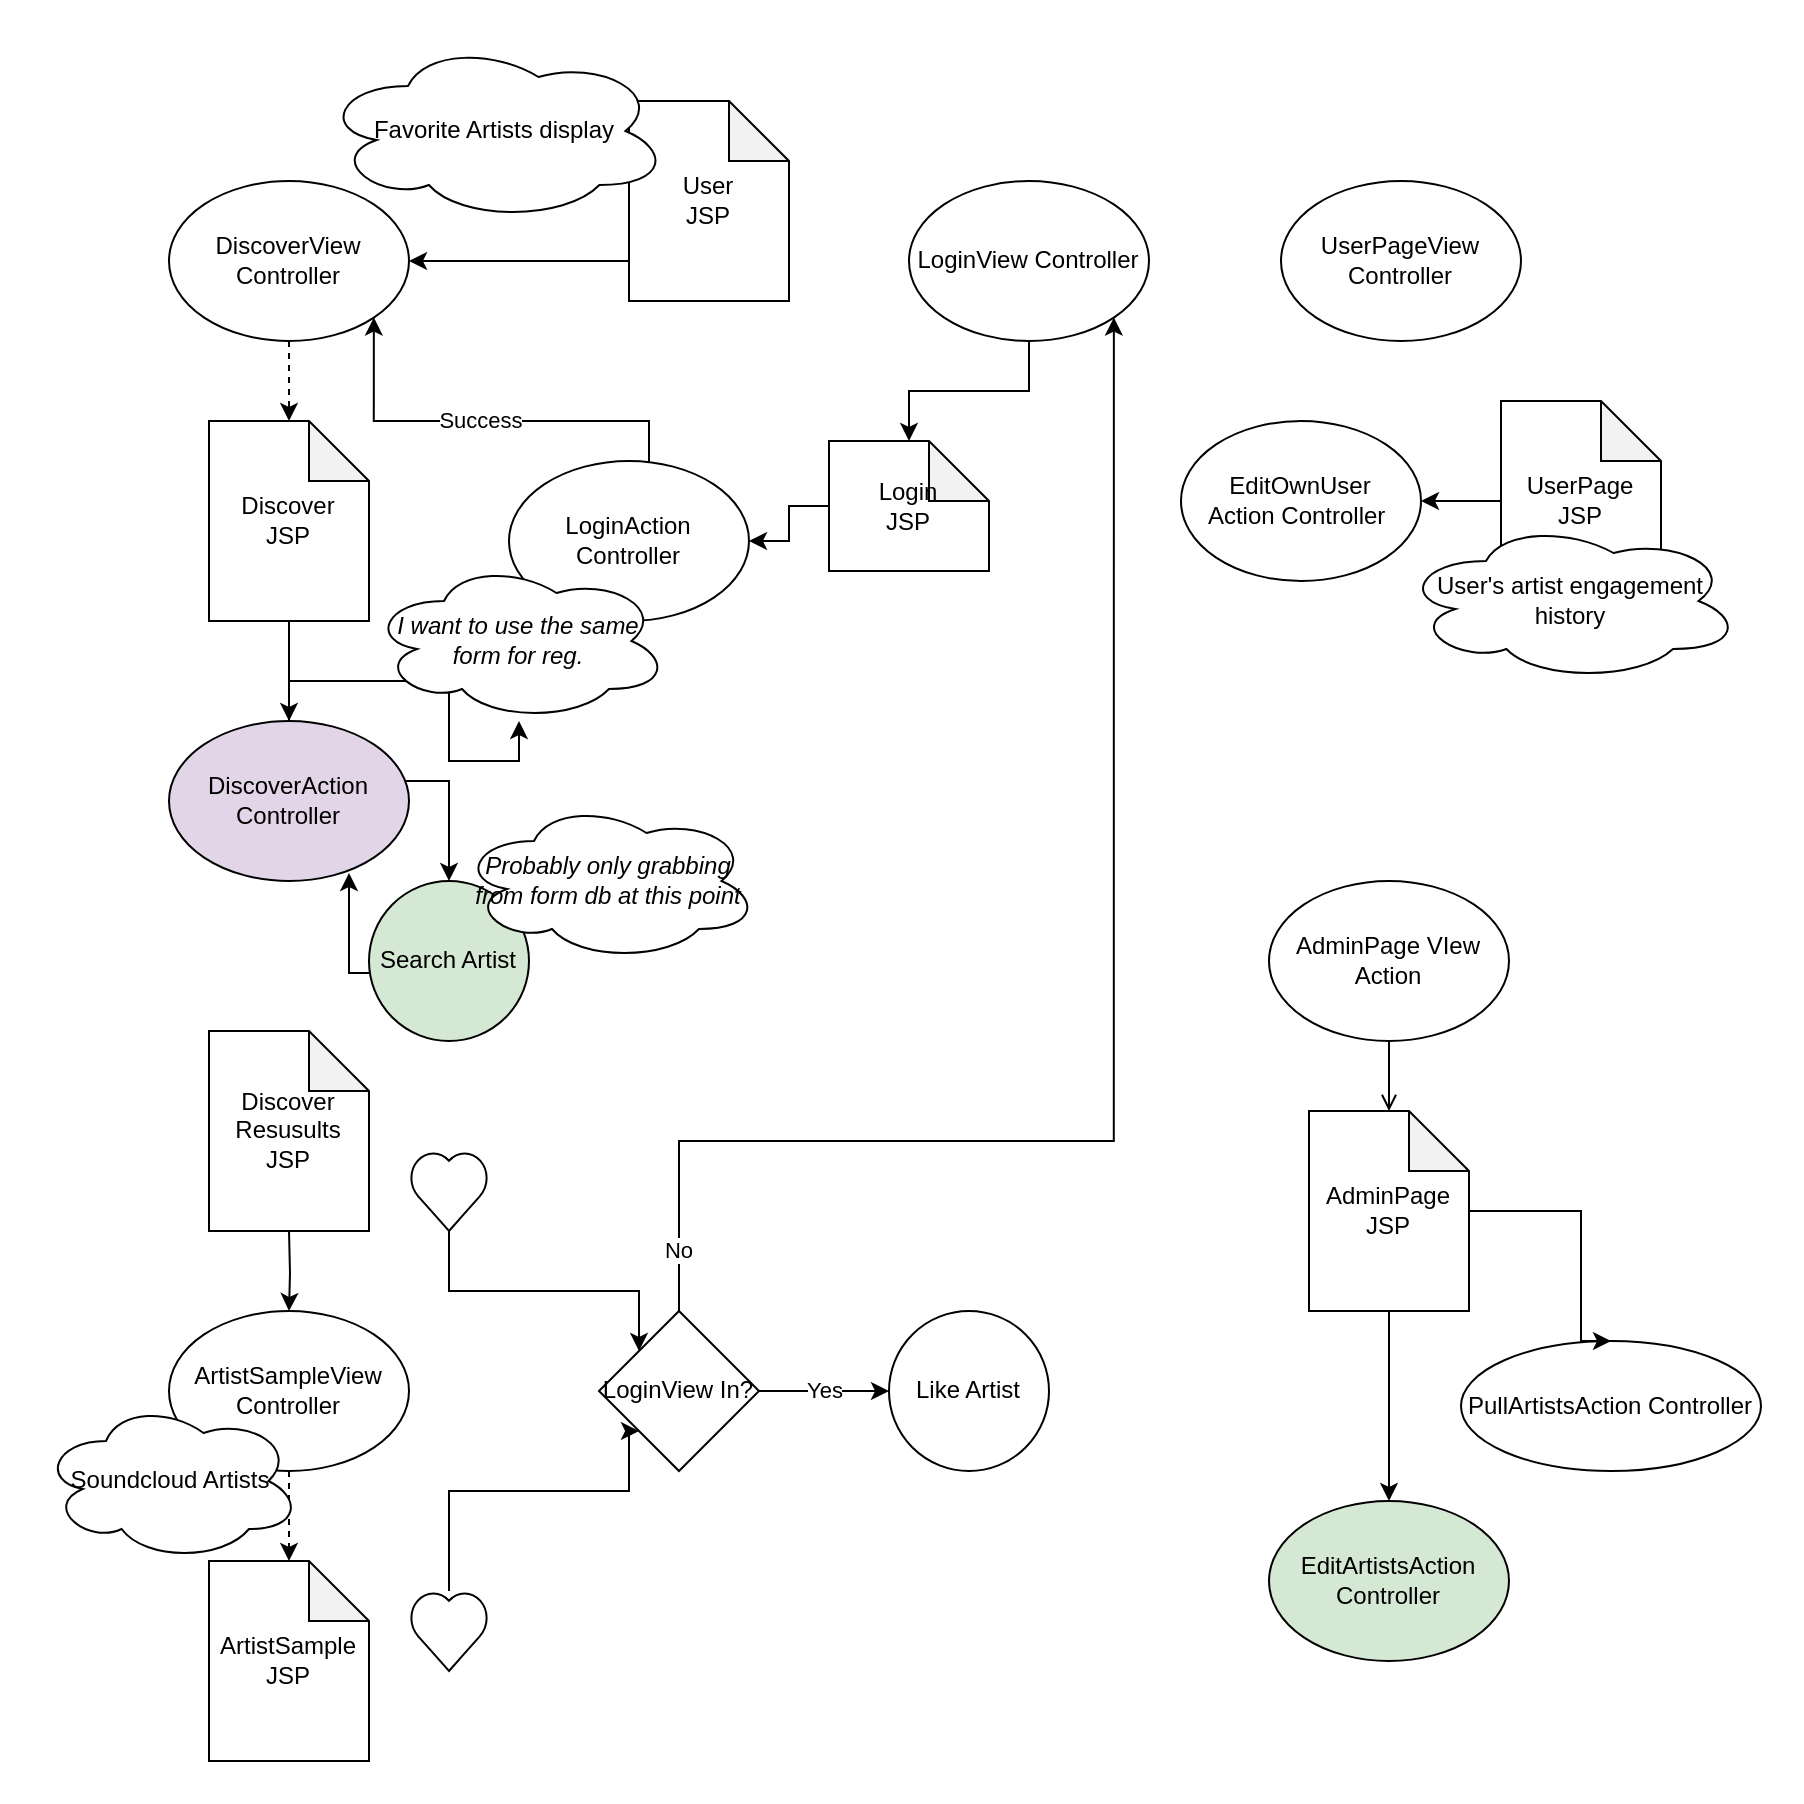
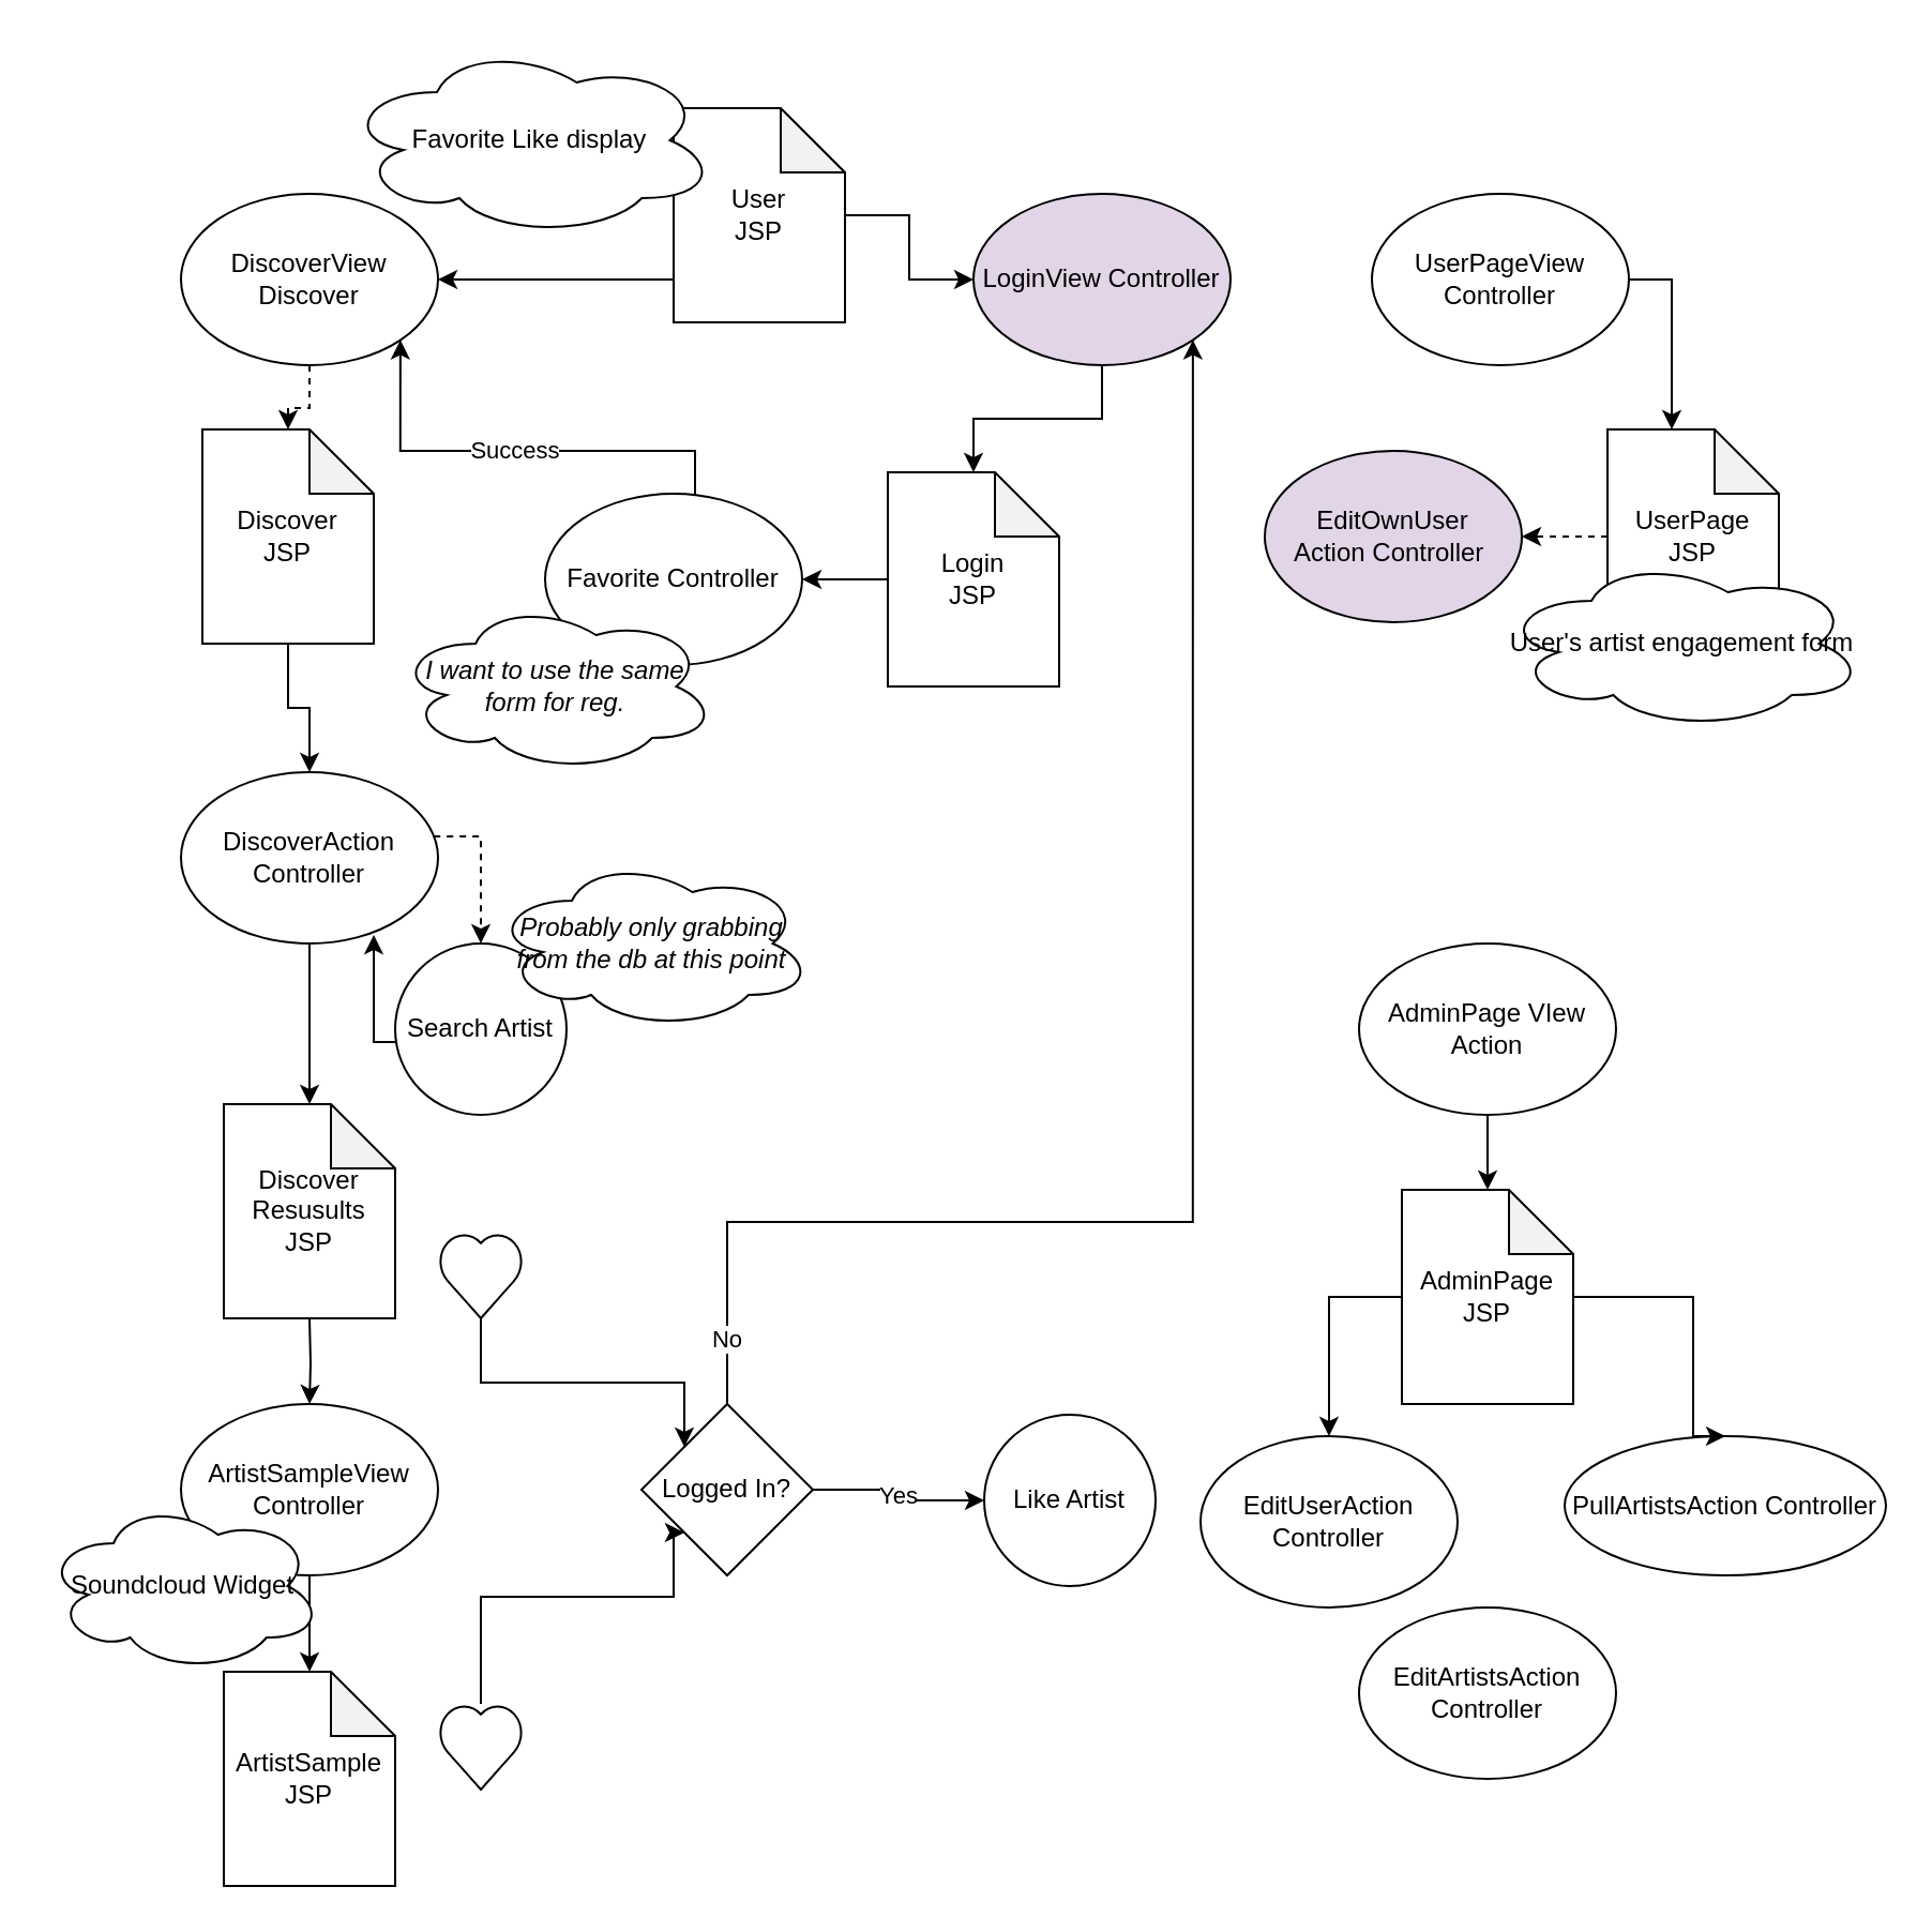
- <mxCell id="40" value="Favorite Artists display" style="ellipse;shape=cloud;whiteSpace=wrap;html=1;" vertex="1" parent="1"><mxGeometry x="160" y="20" width="174" height="90" as="geometry" /></mxCell>
+ <mxCell id="40" value="Favorite Like display" style="ellipse;shape=cloud;whiteSpace=wrap;html=1;" vertex="1" parent="1"><mxGeometry x="160" y="20" width="174" height="90" as="geometry" /></mxCell>
+ <mxCell id="3" style="edgeStyle=orthogonalEdgeStyle;rounded=0;orthogonalLoop=1;jettySize=auto;html=1;" parent="1" source="4" target="8" edge="1"><mxGeometry relative="1" as="geometry" /></mxCell>
- <mxCell id="6" value="DiscoverView Controller" style="ellipse;whiteSpace=wrap;html=1;" parent="1" vertex="1"><mxGeometry x="84" y="90" width="120" height="80" as="geometry" /></mxCell>
+ <mxCell id="6" value="DiscoverView Discover" style="ellipse;whiteSpace=wrap;html=1;" parent="1" vertex="1"><mxGeometry x="84" y="90" width="120" height="80" as="geometry" /></mxCell>
- <mxCell id="8" value="LoginView Controller" style="ellipse;whiteSpace=wrap;html=1;" parent="1" vertex="1"><mxGeometry x="454" y="90" width="120" height="80" as="geometry" /></mxCell>
+ <mxCell id="8" value="LoginView Controller" style="ellipse;whiteSpace=wrap;html=1;fillColor=#e1d5e7;" parent="1" vertex="1"><mxGeometry x="454" y="90" width="120" height="80" as="geometry" /></mxCell>
+ <mxCell id="33" style="edgeStyle=orthogonalEdgeStyle;rounded=0;orthogonalLoop=1;jettySize=auto;html=1;" edge="1" parent="1" source="34" target="36"><mxGeometry relative="1" as="geometry"><Array as="points"><mxPoint x="780" y="130" /></Array></mxGeometry></mxCell>
- <mxCell id="51" value="EditOwnUser&lt;br&gt;Action Controller&amp;nbsp;" style="ellipse;whiteSpace=wrap;html=1;" vertex="1" parent="1"><mxGeometry x="590" y="210" width="120" height="80" as="geometry" /></mxCell>
+ <mxCell id="51" value="EditOwnUser&lt;br&gt;Action Controller&amp;nbsp;" style="ellipse;whiteSpace=wrap;html=1;fillColor=#e1d5e7;" vertex="1" parent="1"><mxGeometry x="590" y="210" width="120" height="80" as="geometry" /></mxCell>
- <mxCell id="35" value="" style="edgeStyle=orthogonalEdgeStyle;rounded=0;orthogonalLoop=1;jettySize=auto;html=1;" edge="1" parent="1" source="36" target="51"><mxGeometry relative="1" as="geometry" /></mxCell>
+ <mxCell id="35" value="" style="edgeStyle=orthogonalEdgeStyle;rounded=0;orthogonalLoop=1;jettySize=auto;html=1;dashed=1;" edge="1" parent="1" source="36" target="51"><mxGeometry relative="1" as="geometry" /></mxCell>
- <mxCell id="27" value="Login&lt;br&gt;JSP" style="shape=note;whiteSpace=wrap;html=1;backgroundOutline=1;darkOpacity=0.05;" parent="1" vertex="1"><mxGeometry x="414" y="220" width="80" height="65" as="geometry" /></mxCell>
+ <mxCell id="27" value="Login&lt;br&gt;JSP" style="shape=note;whiteSpace=wrap;html=1;backgroundOutline=1;darkOpacity=0.05;" parent="1" vertex="1"><mxGeometry x="414" y="220" width="80" height="100" as="geometry" /></mxCell>
- <mxCell id="10" value="Discover&lt;br&gt;JSP" style="shape=note;whiteSpace=wrap;html=1;backgroundOutline=1;darkOpacity=0.05;" parent="1" vertex="1"><mxGeometry x="104" y="210" width="80" height="100" as="geometry" /></mxCell>
+ <mxCell id="10" value="Discover&lt;br&gt;JSP" style="shape=note;whiteSpace=wrap;html=1;backgroundOutline=1;darkOpacity=0.05;" parent="1" vertex="1"><mxGeometry x="94" y="200" width="80" height="100" as="geometry" /></mxCell>
- <mxCell id="29" value="LoginAction Controller" style="ellipse;whiteSpace=wrap;html=1;" parent="1" vertex="1"><mxGeometry x="254" y="230" width="120" height="80" as="geometry" /></mxCell>
+ <mxCell id="29" value="Favorite Controller" style="ellipse;whiteSpace=wrap;html=1;" parent="1" vertex="1"><mxGeometry x="254" y="230" width="120" height="80" as="geometry" /></mxCell>
- <mxCell id="39" value="User's artist engagement history" style="ellipse;shape=cloud;whiteSpace=wrap;html=1;" vertex="1" parent="1"><mxGeometry x="700" y="260" width="170" height="80" as="geometry" /></mxCell>
+ <mxCell id="39" value="User's artist engagement form" style="ellipse;shape=cloud;whiteSpace=wrap;html=1;" vertex="1" parent="1"><mxGeometry x="700" y="260" width="170" height="80" as="geometry" /></mxCell>
- <mxCell id="12" style="edgeStyle=orthogonalEdgeStyle;rounded=0;orthogonalLoop=1;jettySize=auto;html=1;" parent="1" source="13" target="37" edge="1"><mxGeometry relative="1" as="geometry" /></mxCell>
+ <mxCell id="12" style="edgeStyle=orthogonalEdgeStyle;rounded=0;orthogonalLoop=1;jettySize=auto;html=1;entryX=0.5;entryY=0;entryDx=0;entryDy=0;entryPerimeter=0;" parent="1" source="13" target="15" edge="1"><mxGeometry relative="1" as="geometry" /></mxCell>
- <mxCell id="13" value="DiscoverAction Controller" style="ellipse;whiteSpace=wrap;html=1;fillColor=#e1d5e7;" parent="1" vertex="1"><mxGeometry x="84" y="360" width="120" height="80" as="geometry" /></mxCell>
+ <mxCell id="13" value="DiscoverAction Controller" style="ellipse;whiteSpace=wrap;html=1;" parent="1" vertex="1"><mxGeometry x="84" y="360" width="120" height="80" as="geometry" /></mxCell>
- <mxCell id="11" style="edgeStyle=orthogonalEdgeStyle;rounded=0;orthogonalLoop=1;jettySize=auto;html=1;entryX=0.5;entryY=0;entryDx=0;entryDy=0;" parent="1" source="13" target="32" edge="1"><mxGeometry relative="1" as="geometry"><Array as="points"><mxPoint x="224" y="390" /></Array></mxGeometry></mxCell>
+ <mxCell id="11" style="edgeStyle=orthogonalEdgeStyle;rounded=0;orthogonalLoop=1;jettySize=auto;html=1;entryX=0.5;entryY=0;entryDx=0;entryDy=0;dashed=1;" parent="1" source="13" target="32" edge="1"><mxGeometry relative="1" as="geometry"><Array as="points"><mxPoint x="224" y="390" /></Array></mxGeometry></mxCell>
- <mxCell id="38" value="&lt;i&gt;Probably only grabbing from form db at this point&lt;/i&gt;" style="ellipse;shape=cloud;whiteSpace=wrap;html=1;" vertex="1" parent="1"><mxGeometry x="229" y="400" width="150" height="80" as="geometry" /></mxCell>
+ <mxCell id="38" value="&lt;i&gt;Probably only grabbing from the db at this point&lt;/i&gt;" style="ellipse;shape=cloud;whiteSpace=wrap;html=1;" vertex="1" parent="1"><mxGeometry x="229" y="400" width="150" height="80" as="geometry" /></mxCell>
- <mxCell id="32" value="Search Artist" style="ellipse;whiteSpace=wrap;html=1;aspect=fixed;fillColor=#d5e8d4;" parent="1" vertex="1"><mxGeometry x="184" y="440" width="80" height="80" as="geometry" /></mxCell>
+ <mxCell id="32" value="Search Artist" style="ellipse;whiteSpace=wrap;html=1;aspect=fixed;" parent="1" vertex="1"><mxGeometry x="184" y="440" width="80" height="80" as="geometry" /></mxCell>
- <mxCell id="41" value="" style="edgeStyle=orthogonalEdgeStyle;rounded=0;orthogonalLoop=1;jettySize=auto;html=1;endArrow=open;" edge="1" parent="1" source="42" target="49"><mxGeometry relative="1" as="geometry" /></mxCell>
+ <mxCell id="41" value="" style="edgeStyle=orthogonalEdgeStyle;rounded=0;orthogonalLoop=1;jettySize=auto;html=1;" edge="1" parent="1" source="42" target="49"><mxGeometry relative="1" as="geometry" /></mxCell>
+ <mxCell id="46" style="edgeStyle=orthogonalEdgeStyle;rounded=0;orthogonalLoop=1;jettySize=auto;html=1;entryX=0.5;entryY=0;entryDx=0;entryDy=0;" edge="1" parent="1" source="49" target="43"><mxGeometry relative="1" as="geometry"><Array as="points"><mxPoint x="620" y="605" /></Array></mxGeometry></mxCell>
- <mxCell id="25" value="LoginView In?" style="rhombus;whiteSpace=wrap;html=1;" parent="1" vertex="1"><mxGeometry x="299" y="655" width="80" height="80" as="geometry" /></mxCell>
+ <mxCell id="25" value="Logged In?" style="rhombus;whiteSpace=wrap;html=1;" parent="1" vertex="1"><mxGeometry x="299" y="655" width="80" height="80" as="geometry" /></mxCell>
- <mxCell id="30" value="Like Artist" style="ellipse;whiteSpace=wrap;html=1;aspect=fixed;" parent="1" vertex="1"><mxGeometry x="444" y="655" width="80" height="80" as="geometry" /></mxCell>
+ <mxCell id="30" value="Like Artist" style="ellipse;whiteSpace=wrap;html=1;aspect=fixed;" parent="1" vertex="1"><mxGeometry x="459" y="660" width="80" height="80" as="geometry" /></mxCell>
- <mxCell id="47" value="" style="edgeStyle=orthogonalEdgeStyle;rounded=0;orthogonalLoop=1;jettySize=auto;html=1;" edge="1" parent="1" source="49" target="45"><mxGeometry relative="1" as="geometry" /></mxCell>
+ <mxCell id="43" value="EditUserAction Controller" style="ellipse;whiteSpace=wrap;html=1;" vertex="1" parent="1"><mxGeometry x="560" y="670" width="120" height="80" as="geometry" /></mxCell>
- <mxCell id="50" value="Soundcloud Artists" style="ellipse;shape=cloud;whiteSpace=wrap;html=1;" vertex="1" parent="1"><mxGeometry y="700" width="130" height="80" as="geometry" x="20" /></mxCell>
+ <mxCell id="50" value="Soundcloud Widget" style="ellipse;shape=cloud;whiteSpace=wrap;html=1;" vertex="1" parent="1"><mxGeometry y="700" width="130" height="80" as="geometry" x="20" /></mxCell>
- <mxCell id="16" value="" style="edgeStyle=orthogonalEdgeStyle;rounded=0;orthogonalLoop=1;jettySize=auto;html=1;dashed=1;" parent="1" source="17" target="18" edge="1"><mxGeometry relative="1" as="geometry" /></mxCell>
+ <mxCell id="16" value="" style="edgeStyle=orthogonalEdgeStyle;rounded=0;orthogonalLoop=1;jettySize=auto;html=1;" parent="1" source="17" target="18" edge="1"><mxGeometry relative="1" as="geometry" /></mxCell>
- <mxCell id="45" value="EditArtistsAction&lt;br&gt;Controller" style="ellipse;whiteSpace=wrap;html=1;fillColor=#d5e8d4;" vertex="1" parent="1"><mxGeometry x="634" y="750" width="120" height="80" as="geometry" /></mxCell>
+ <mxCell id="45" value="EditArtistsAction&lt;br&gt;Controller" style="ellipse;whiteSpace=wrap;html=1;" vertex="1" parent="1"><mxGeometry x="634" y="750" width="120" height="80" as="geometry" /></mxCell>
